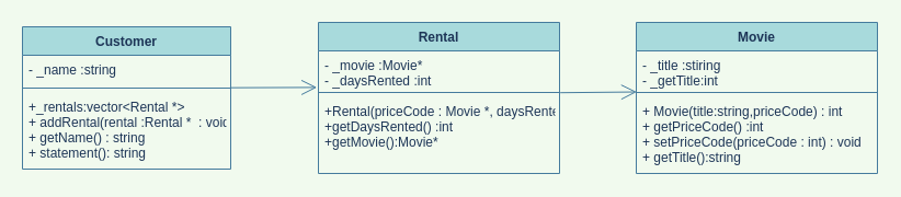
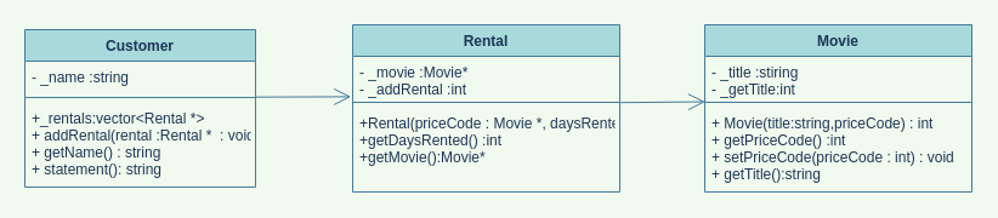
- <mxCell id="8" value="- _movie :Movie*&#10;- _daysRented :int" style="text;strokeColor=none;fillColor=none;align=left;verticalAlign=top;spacingLeft=4;spacingRight=4;overflow=hidden;rotatable=0;points=[[0,0.5],[1,0.5]];portConstraint=eastwest;fontColor=#1D3557;" vertex="1" parent="7"><mxGeometry y="26" width="220" height="34" as="geometry" /></mxCell>
+ <mxCell id="8" value="- _movie :Movie*&#10;- _addRental :int" style="text;strokeColor=none;fillColor=none;align=left;verticalAlign=top;spacingLeft=4;spacingRight=4;overflow=hidden;rotatable=0;points=[[0,0.5],[1,0.5]];portConstraint=eastwest;fontColor=#1D3557;" vertex="1" parent="7"><mxGeometry y="26" width="220" height="34" as="geometry" /></mxCell>
